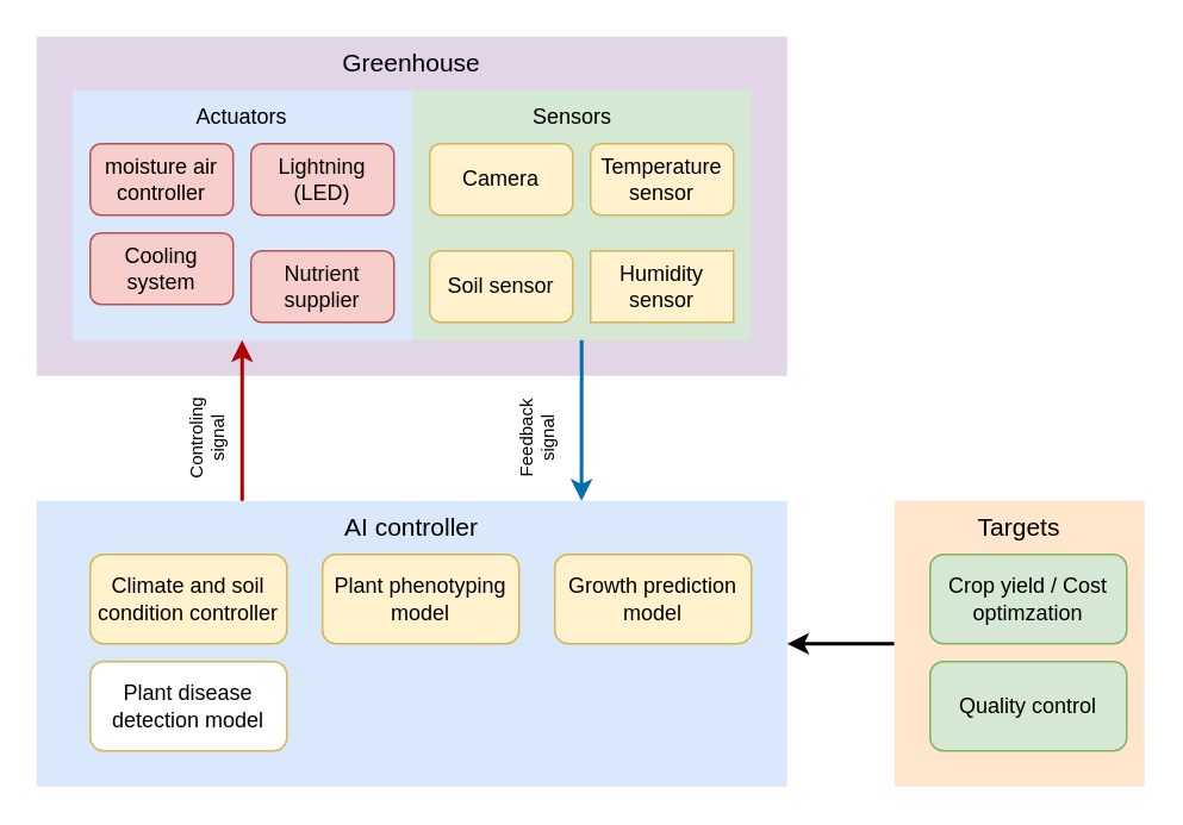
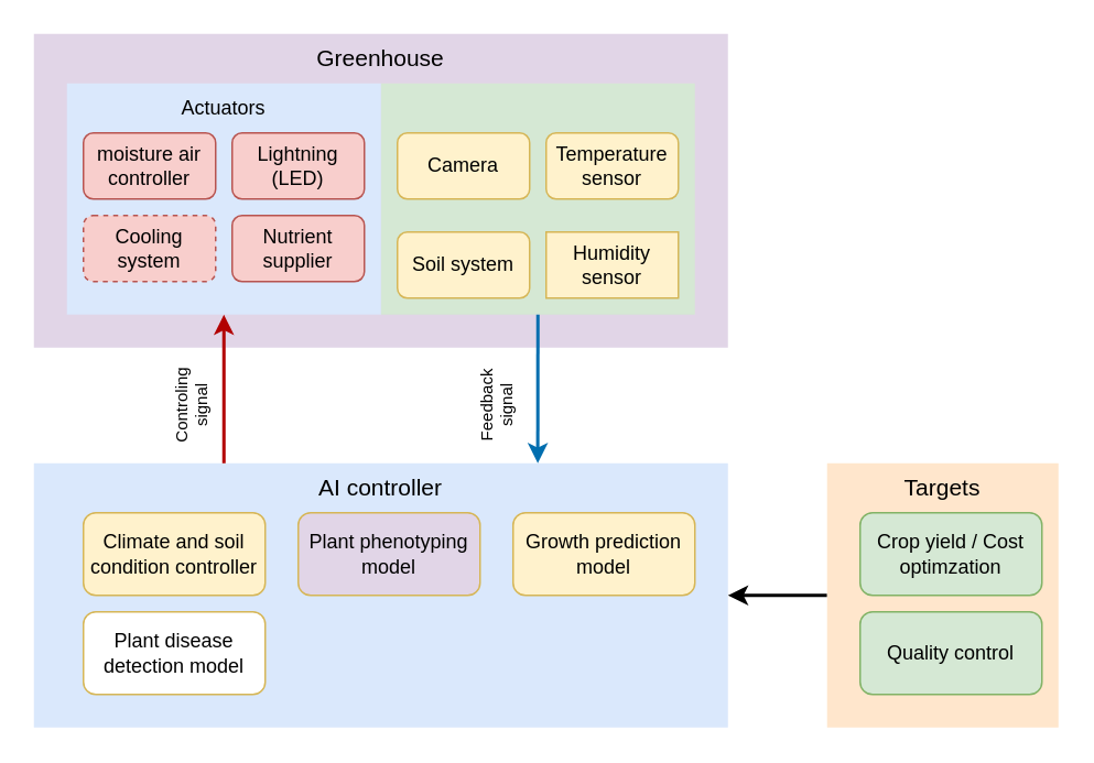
- <mxCell id="13" value="Sensors" style="text;html=1;strokeColor=none;fillColor=none;align=center;verticalAlign=middle;whiteSpace=wrap;rounded=0;" vertex="1" parent="1"><mxGeometry x="280" y="50" width="80" height="30" as="geometry" /></mxCell>
- <mxCell id="9" value="Cooling system" style="rounded=1;whiteSpace=wrap;html=1;fillColor=#f8cecc;strokeColor=#b85450;" vertex="1" parent="1"><mxGeometry x="50" y="130" width="80" height="40" as="geometry" /></mxCell>
+ <mxCell id="9" value="Cooling system" style="rounded=1;whiteSpace=wrap;html=1;fillColor=#f8cecc;strokeColor=#b85450;dashed=1;" vertex="1" parent="1"><mxGeometry x="50" y="130" width="80" height="40" as="geometry" /></mxCell>
- <mxCell id="11" value="Nutrient supplier" style="rounded=1;whiteSpace=wrap;html=1;fillColor=#f8cecc;strokeColor=#b85450;" vertex="1" parent="1"><mxGeometry x="140" y="140" width="80" height="40" as="geometry" /></mxCell>
+ <mxCell id="11" value="Nutrient supplier" style="rounded=1;whiteSpace=wrap;html=1;fillColor=#f8cecc;strokeColor=#b85450;" vertex="1" parent="1"><mxGeometry x="140" y="130" width="80" height="40" as="geometry" /></mxCell>
- <mxCell id="14" value="Soil sensor" style="rounded=1;whiteSpace=wrap;html=1;fillColor=#fff2cc;strokeColor=#d6b656;" vertex="1" parent="1"><mxGeometry x="240" y="140" width="80" height="40" as="geometry" /></mxCell>
+ <mxCell id="14" value="Soil system" style="rounded=1;whiteSpace=wrap;html=1;fillColor=#fff2cc;strokeColor=#d6b656;" vertex="1" parent="1"><mxGeometry x="240" y="140" width="80" height="40" as="geometry" /></mxCell>
- <mxCell id="23" value="Plant phenotyping model" style="rounded=1;whiteSpace=wrap;html=1;fillColor=#fff2cc;strokeColor=#d6b656;" vertex="1" parent="1"><mxGeometry x="180" y="310" width="110" height="50" as="geometry" /></mxCell>
+ <mxCell id="23" value="Plant phenotyping model" style="rounded=1;whiteSpace=wrap;html=1;fillColor=#e1d5e7;strokeColor=#d6b656;" vertex="1" parent="1"><mxGeometry x="180" y="310" width="110" height="50" as="geometry" /></mxCell>
